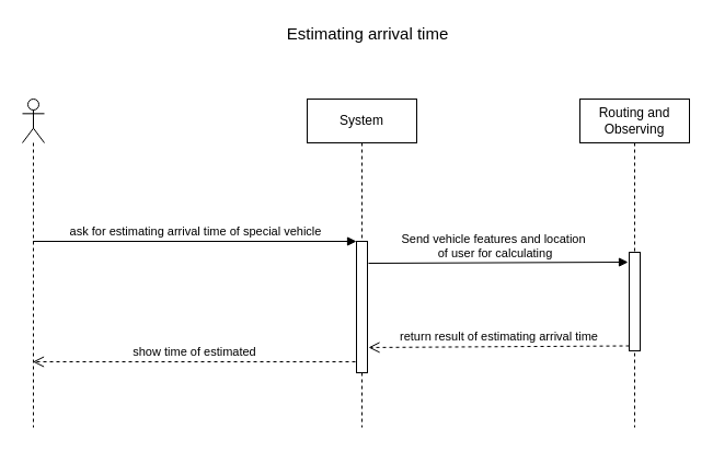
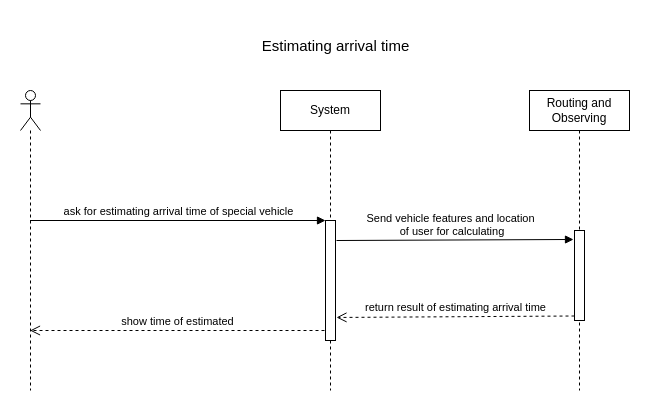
- <mxCell id="11" value="&lt;font style=&quot;font-size: 15px&quot;&gt;Estimating arrival time&lt;/font&gt;" style="text;html=1;strokeColor=none;fillColor=none;align=center;verticalAlign=middle;whiteSpace=wrap;rounded=0;" parent="1" vertex="1"><mxGeometry x="147.5" y="20" width="375" height="20" as="geometry" /></mxCell>
+ <mxCell id="11" value="&lt;font style=&quot;font-size: 15px&quot;&gt;Estimating arrival time&lt;/font&gt;" style="text;html=1;strokeColor=none;fillColor=none;align=center;verticalAlign=middle;whiteSpace=wrap;rounded=0;" parent="1" vertex="1"><mxGeometry x="147.5" y="35" width="375" height="20" as="geometry" /></mxCell>
